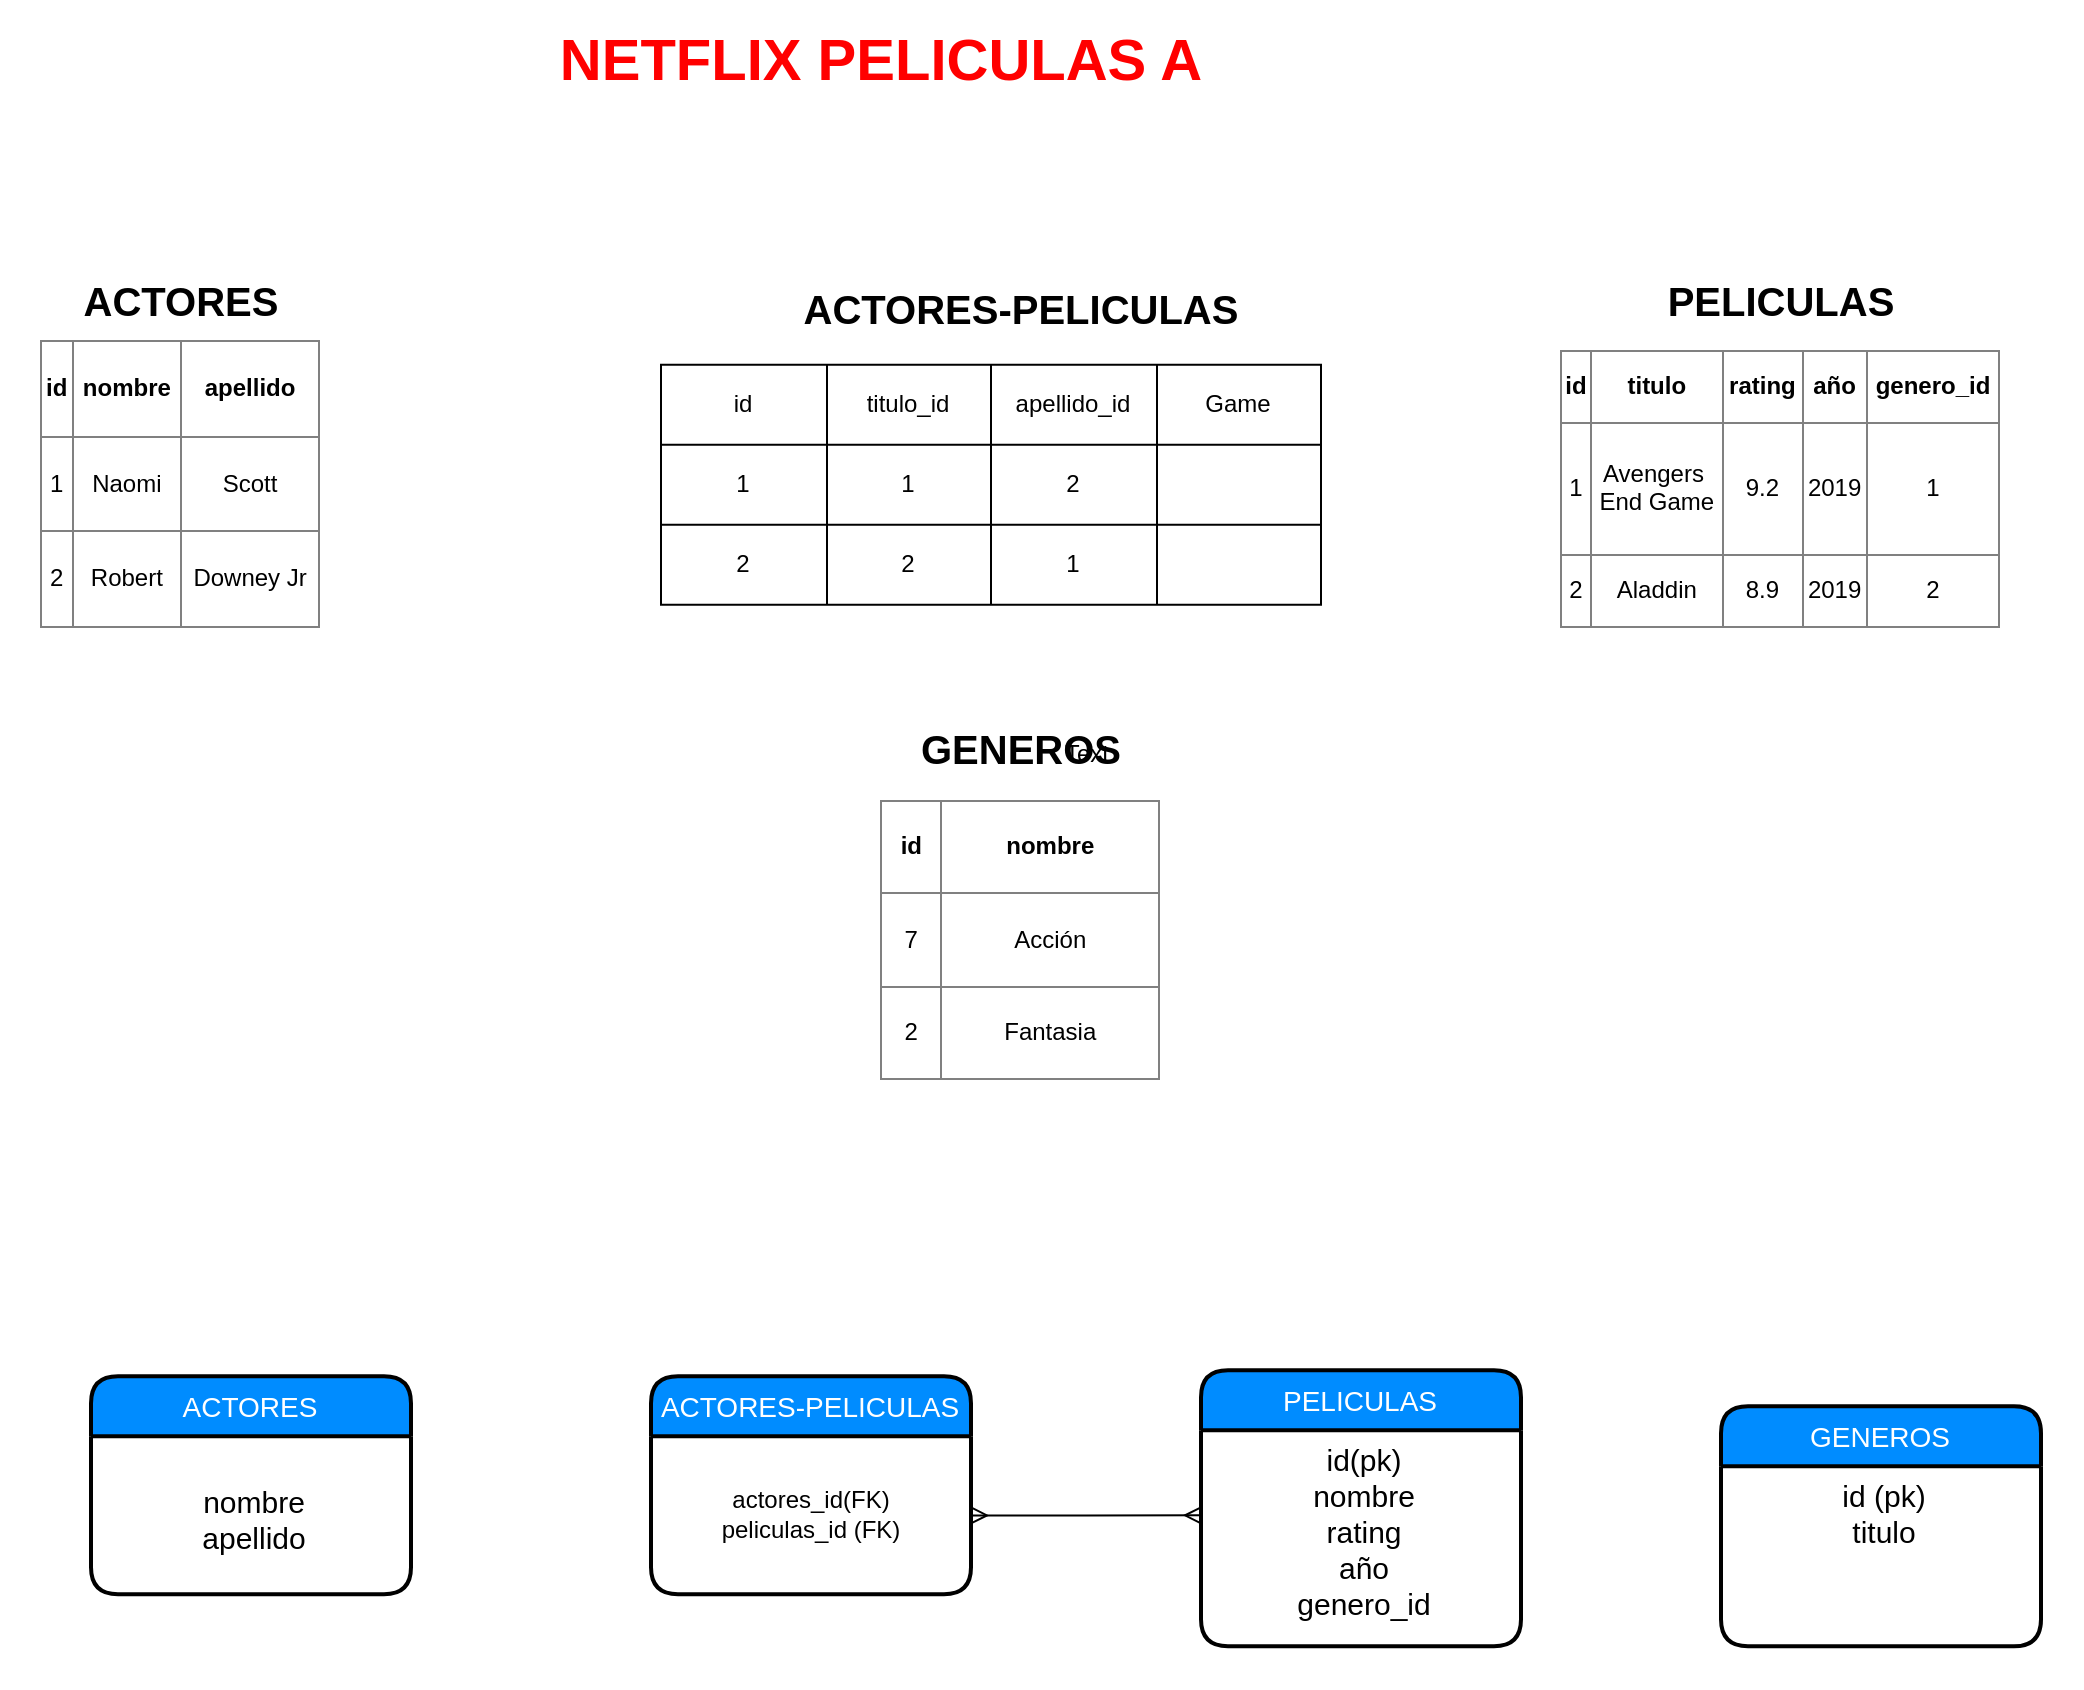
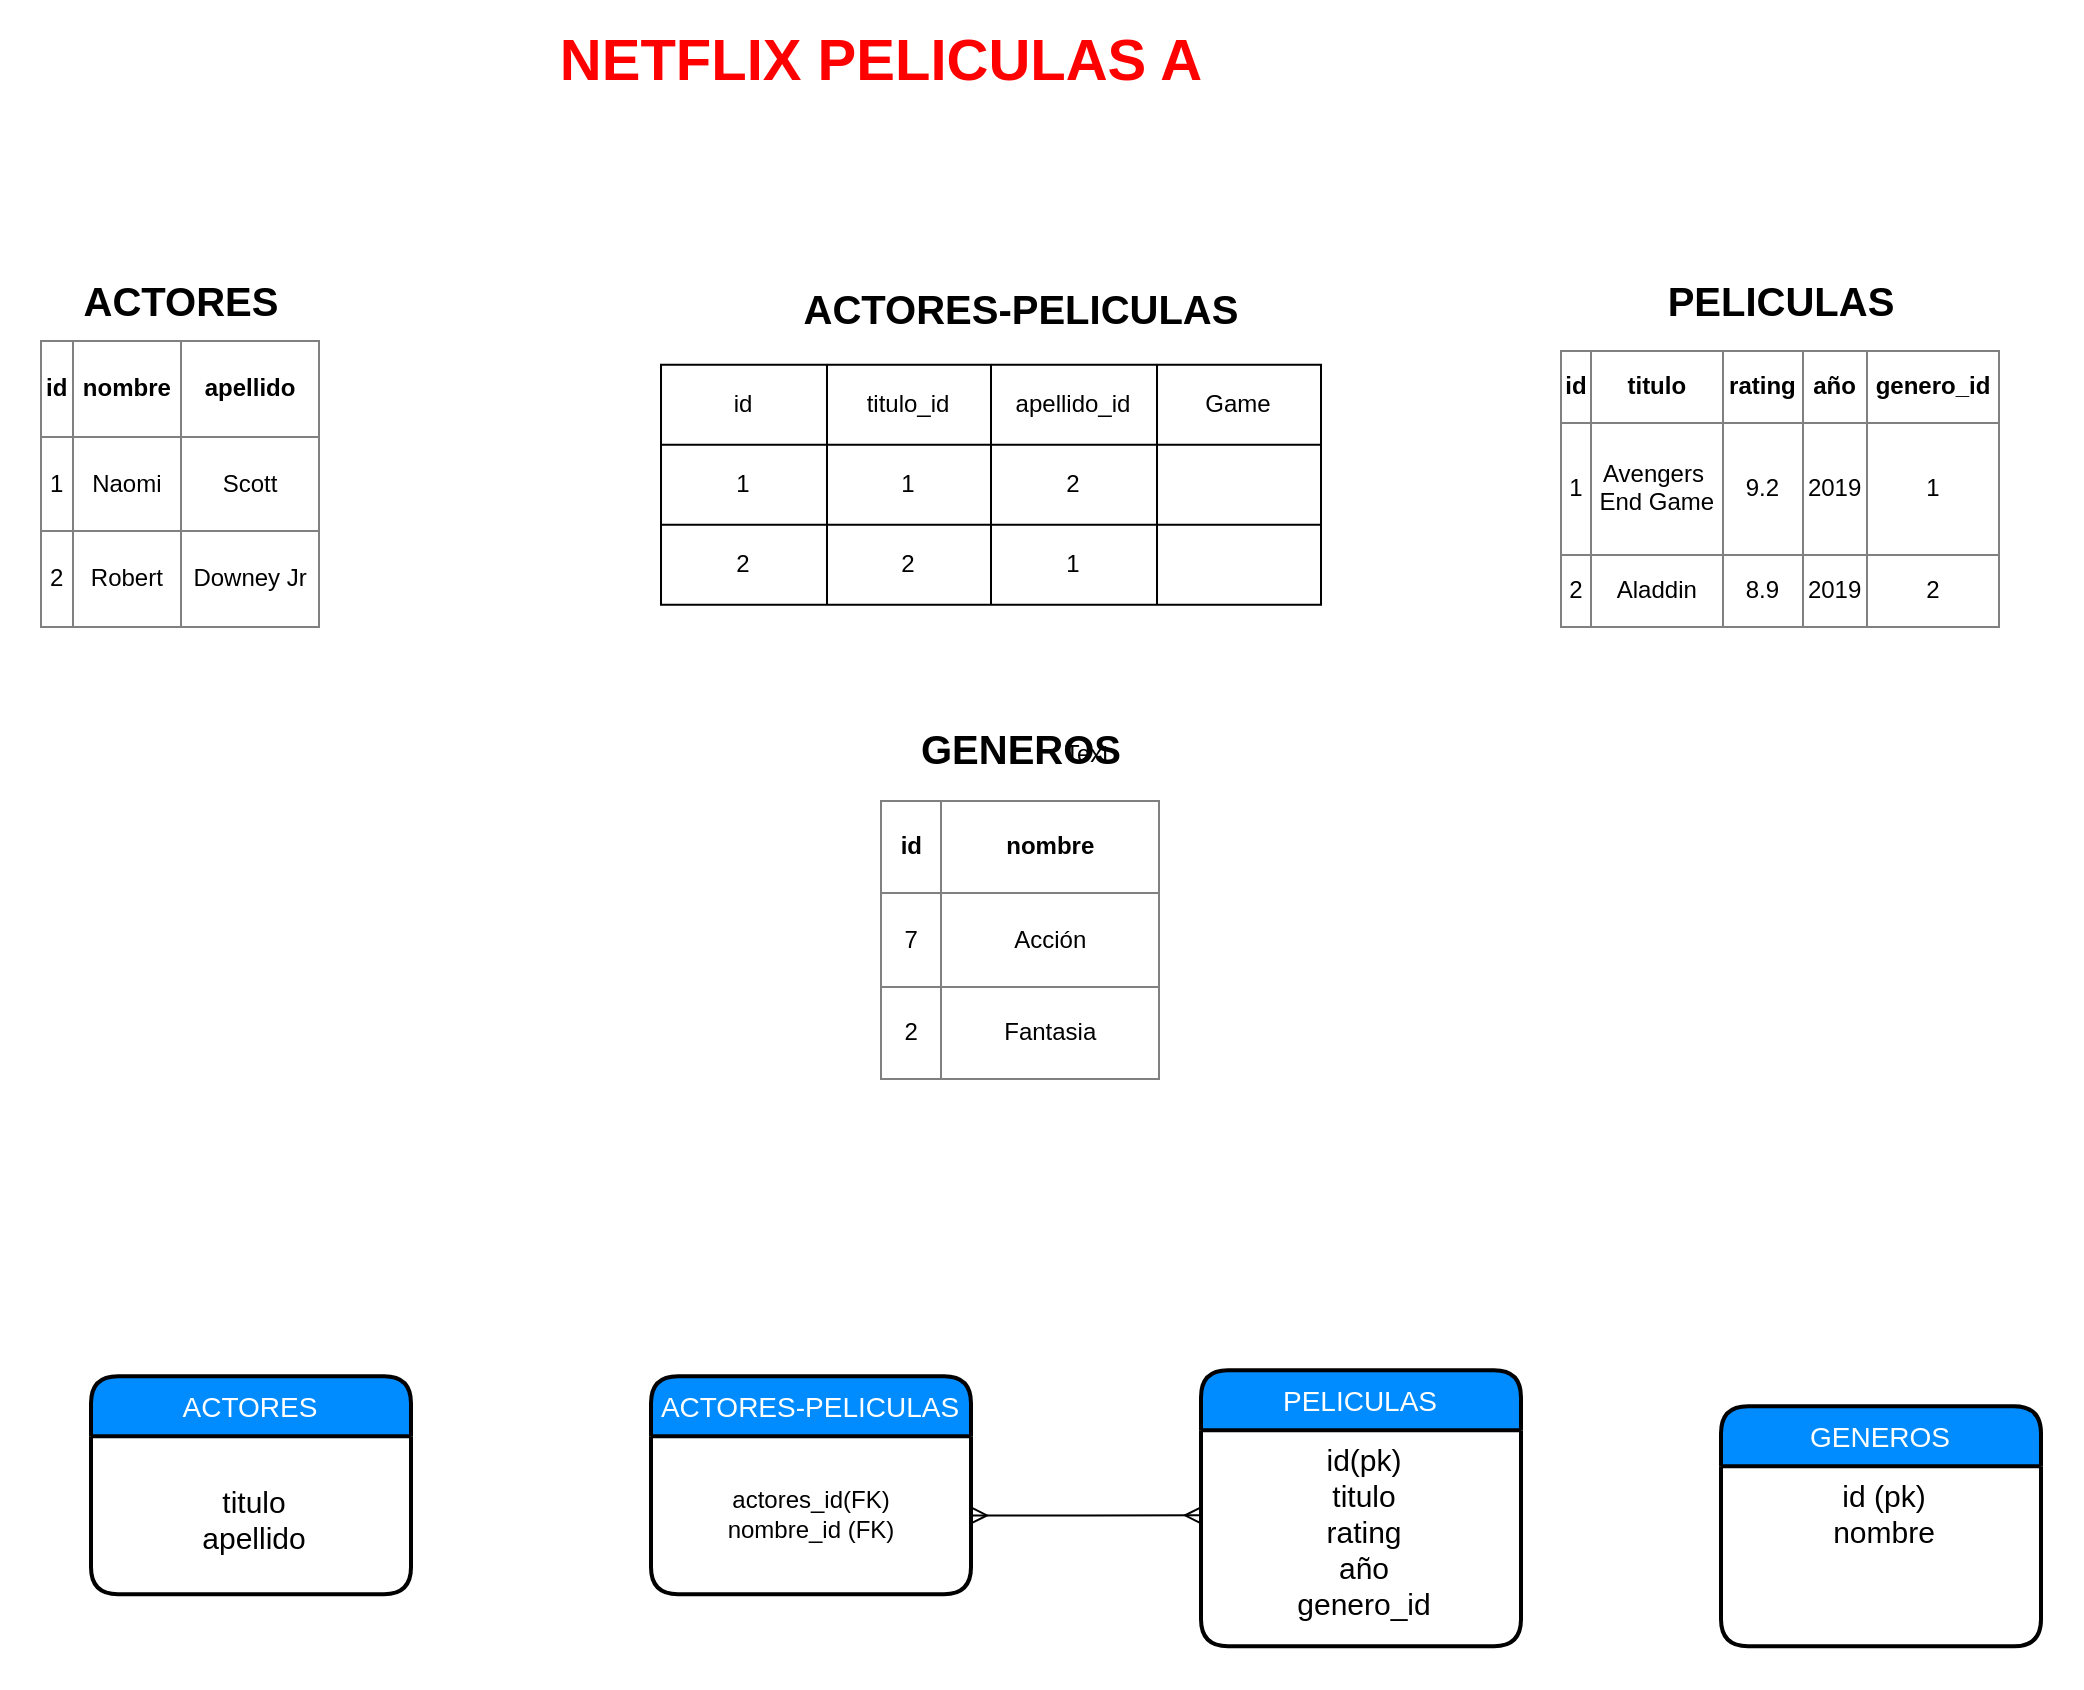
- <mxCell id="12" value="id(pk)&#10;nombre&#10;rating&#10;año&#10;genero_id" style="align=center;strokeColor=none;fillColor=none;spacingLeft=4;fontSize=15;verticalAlign=top;resizable=0;rotatable=0;part=1;" parent="11" vertex="1"><mxGeometry y="30" width="160" height="108" as="geometry" /></mxCell>
+ <mxCell id="12" value="id(pk)&#10;titulo&#10;rating&#10;año&#10;genero_id" style="align=center;strokeColor=none;fillColor=none;spacingLeft=4;fontSize=15;verticalAlign=top;resizable=0;rotatable=0;part=1;" parent="11" vertex="1"><mxGeometry y="30" width="160" height="108" as="geometry" /></mxCell>
- <mxCell id="21" value="id (pk)&#10;titulo&#10;" style="align=center;strokeColor=none;fillColor=none;spacingLeft=4;fontSize=15;verticalAlign=top;resizable=0;rotatable=0;part=1;" parent="20" vertex="1"><mxGeometry y="30" width="160" height="90" as="geometry" /></mxCell>
+ <mxCell id="21" value="id (pk)&#10;nombre&#10;" style="align=center;strokeColor=none;fillColor=none;spacingLeft=4;fontSize=15;verticalAlign=top;resizable=0;rotatable=0;part=1;" parent="20" vertex="1"><mxGeometry y="30" width="160" height="90" as="geometry" /></mxCell>
- <mxCell id="14" value="&#10;nombre&#10;apellido&#10;" style="align=center;strokeColor=none;fillColor=none;spacingLeft=4;fontSize=15;verticalAlign=top;resizable=0;rotatable=0;part=1;" parent="13" vertex="1"><mxGeometry y="30" width="160" height="79" as="geometry" /></mxCell>
+ <mxCell id="14" value="&#10;titulo&#10;apellido&#10;" style="align=center;strokeColor=none;fillColor=none;spacingLeft=4;fontSize=15;verticalAlign=top;resizable=0;rotatable=0;part=1;" parent="13" vertex="1"><mxGeometry y="30" width="160" height="79" as="geometry" /></mxCell>
- <mxCell id="18" value="actores_id(FK)&lt;br&gt;peliculas_id (FK)" style="text;html=1;align=center;verticalAlign=middle;resizable=0;points=[];autosize=1;" parent="17" vertex="1"><mxGeometry y="30" width="160" height="79" as="geometry" /></mxCell>
+ <mxCell id="18" value="actores_id(FK)&lt;br&gt;nombre_id (FK)" style="text;html=1;align=center;verticalAlign=middle;resizable=0;points=[];autosize=1;" parent="17" vertex="1"><mxGeometry y="30" width="160" height="79" as="geometry" /></mxCell>
